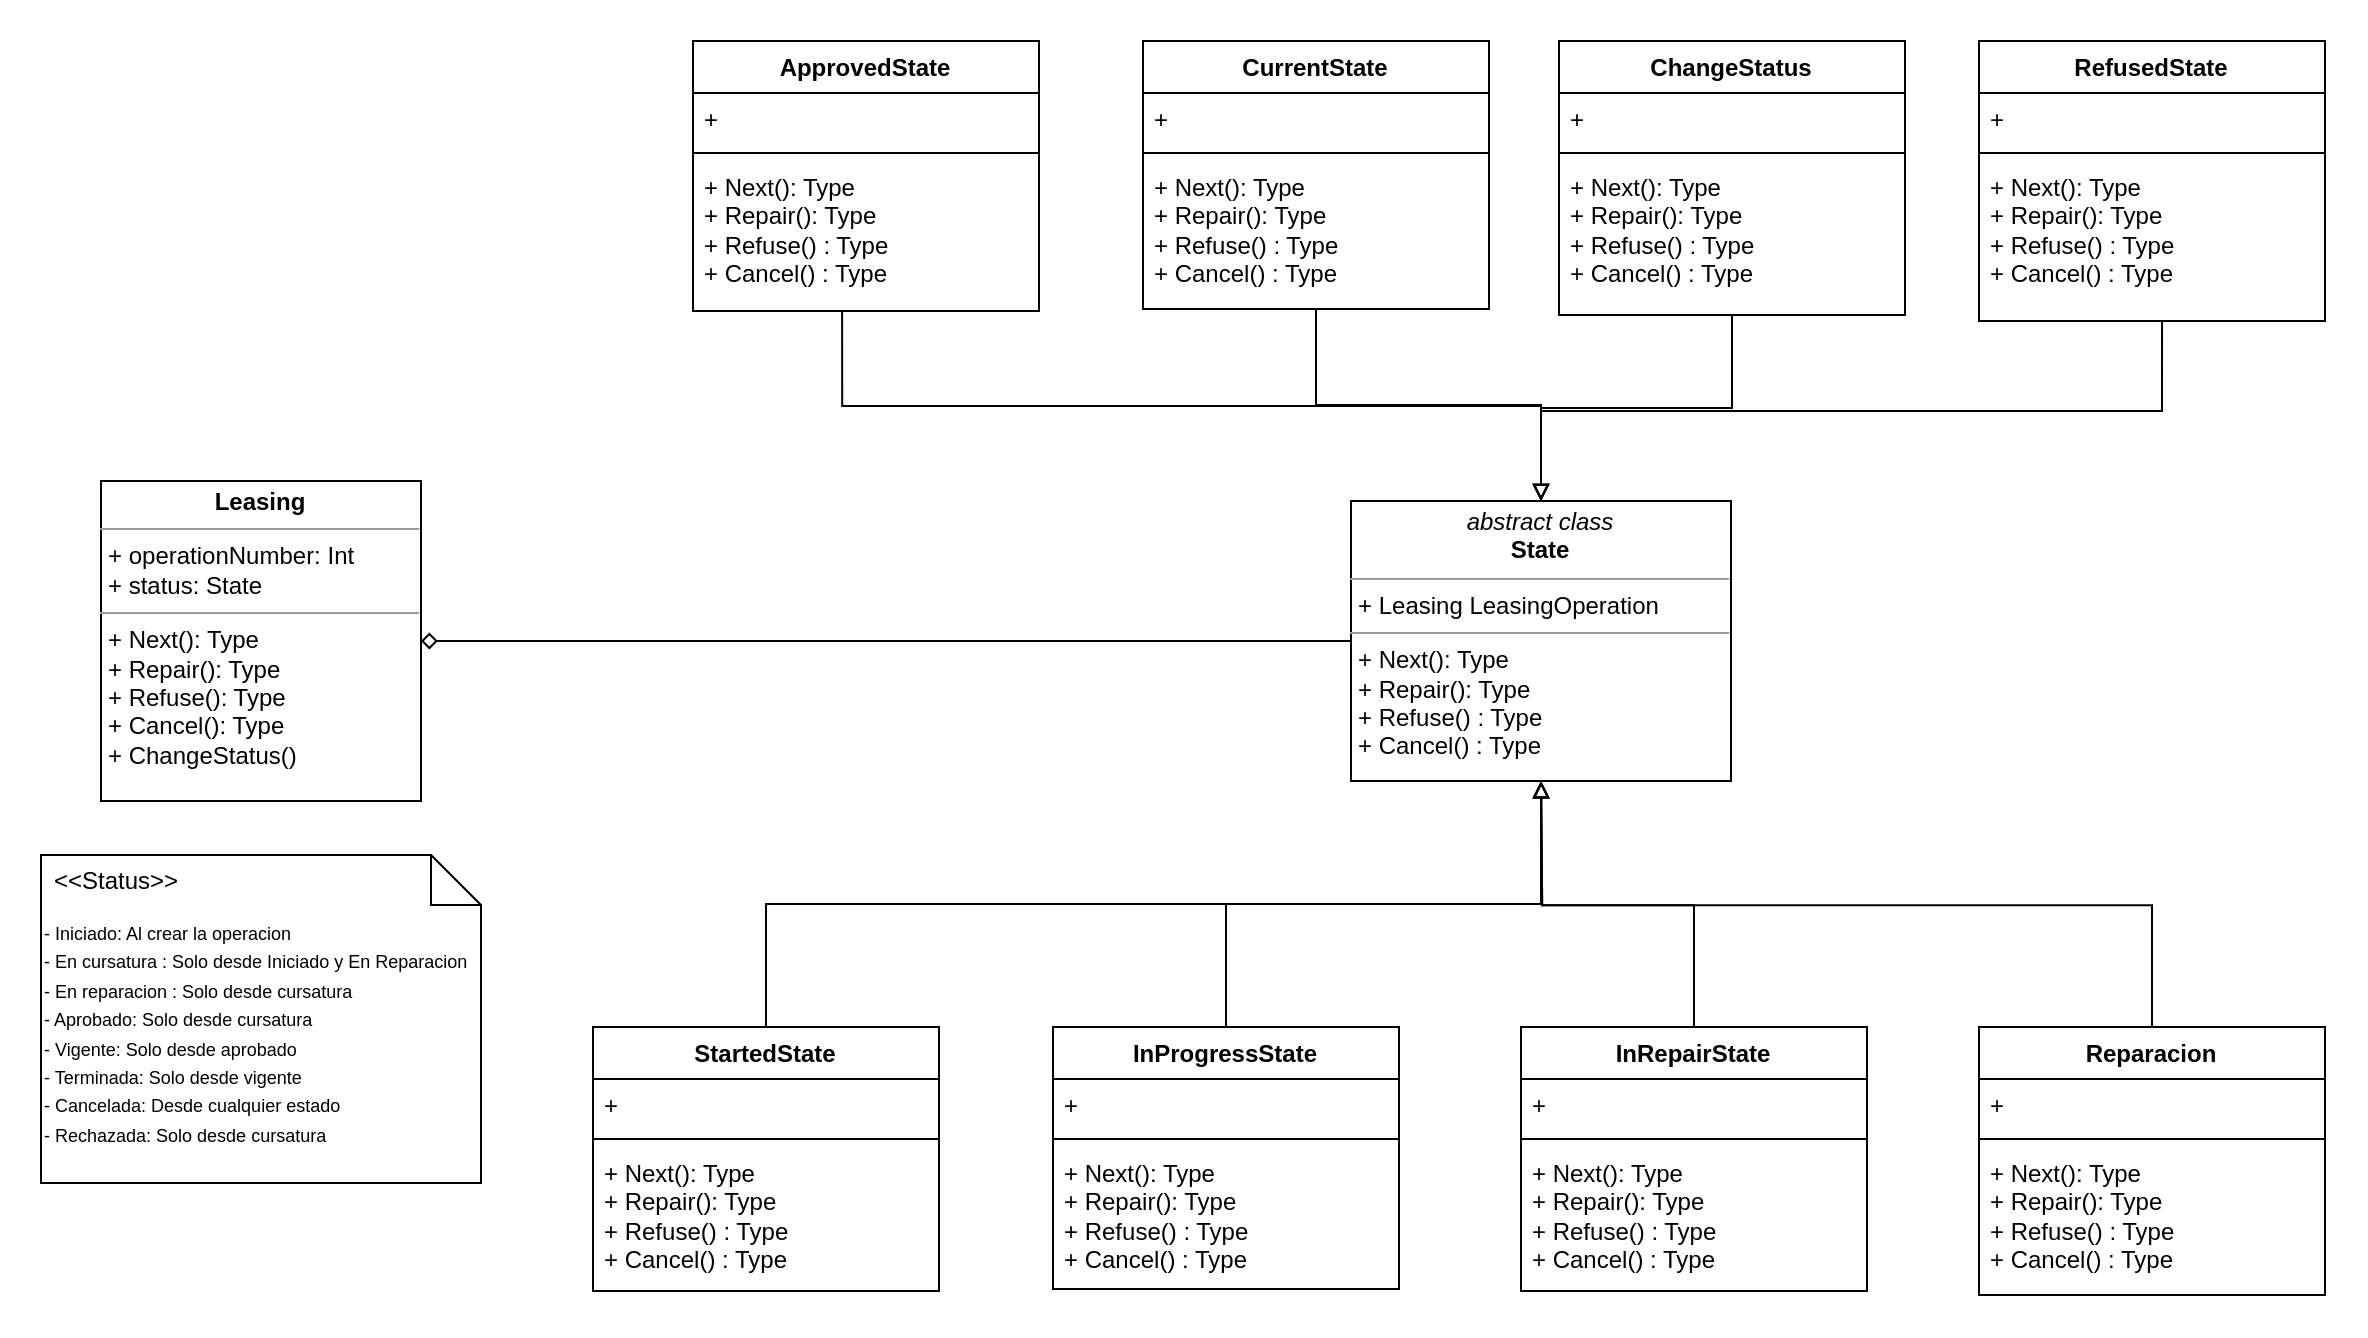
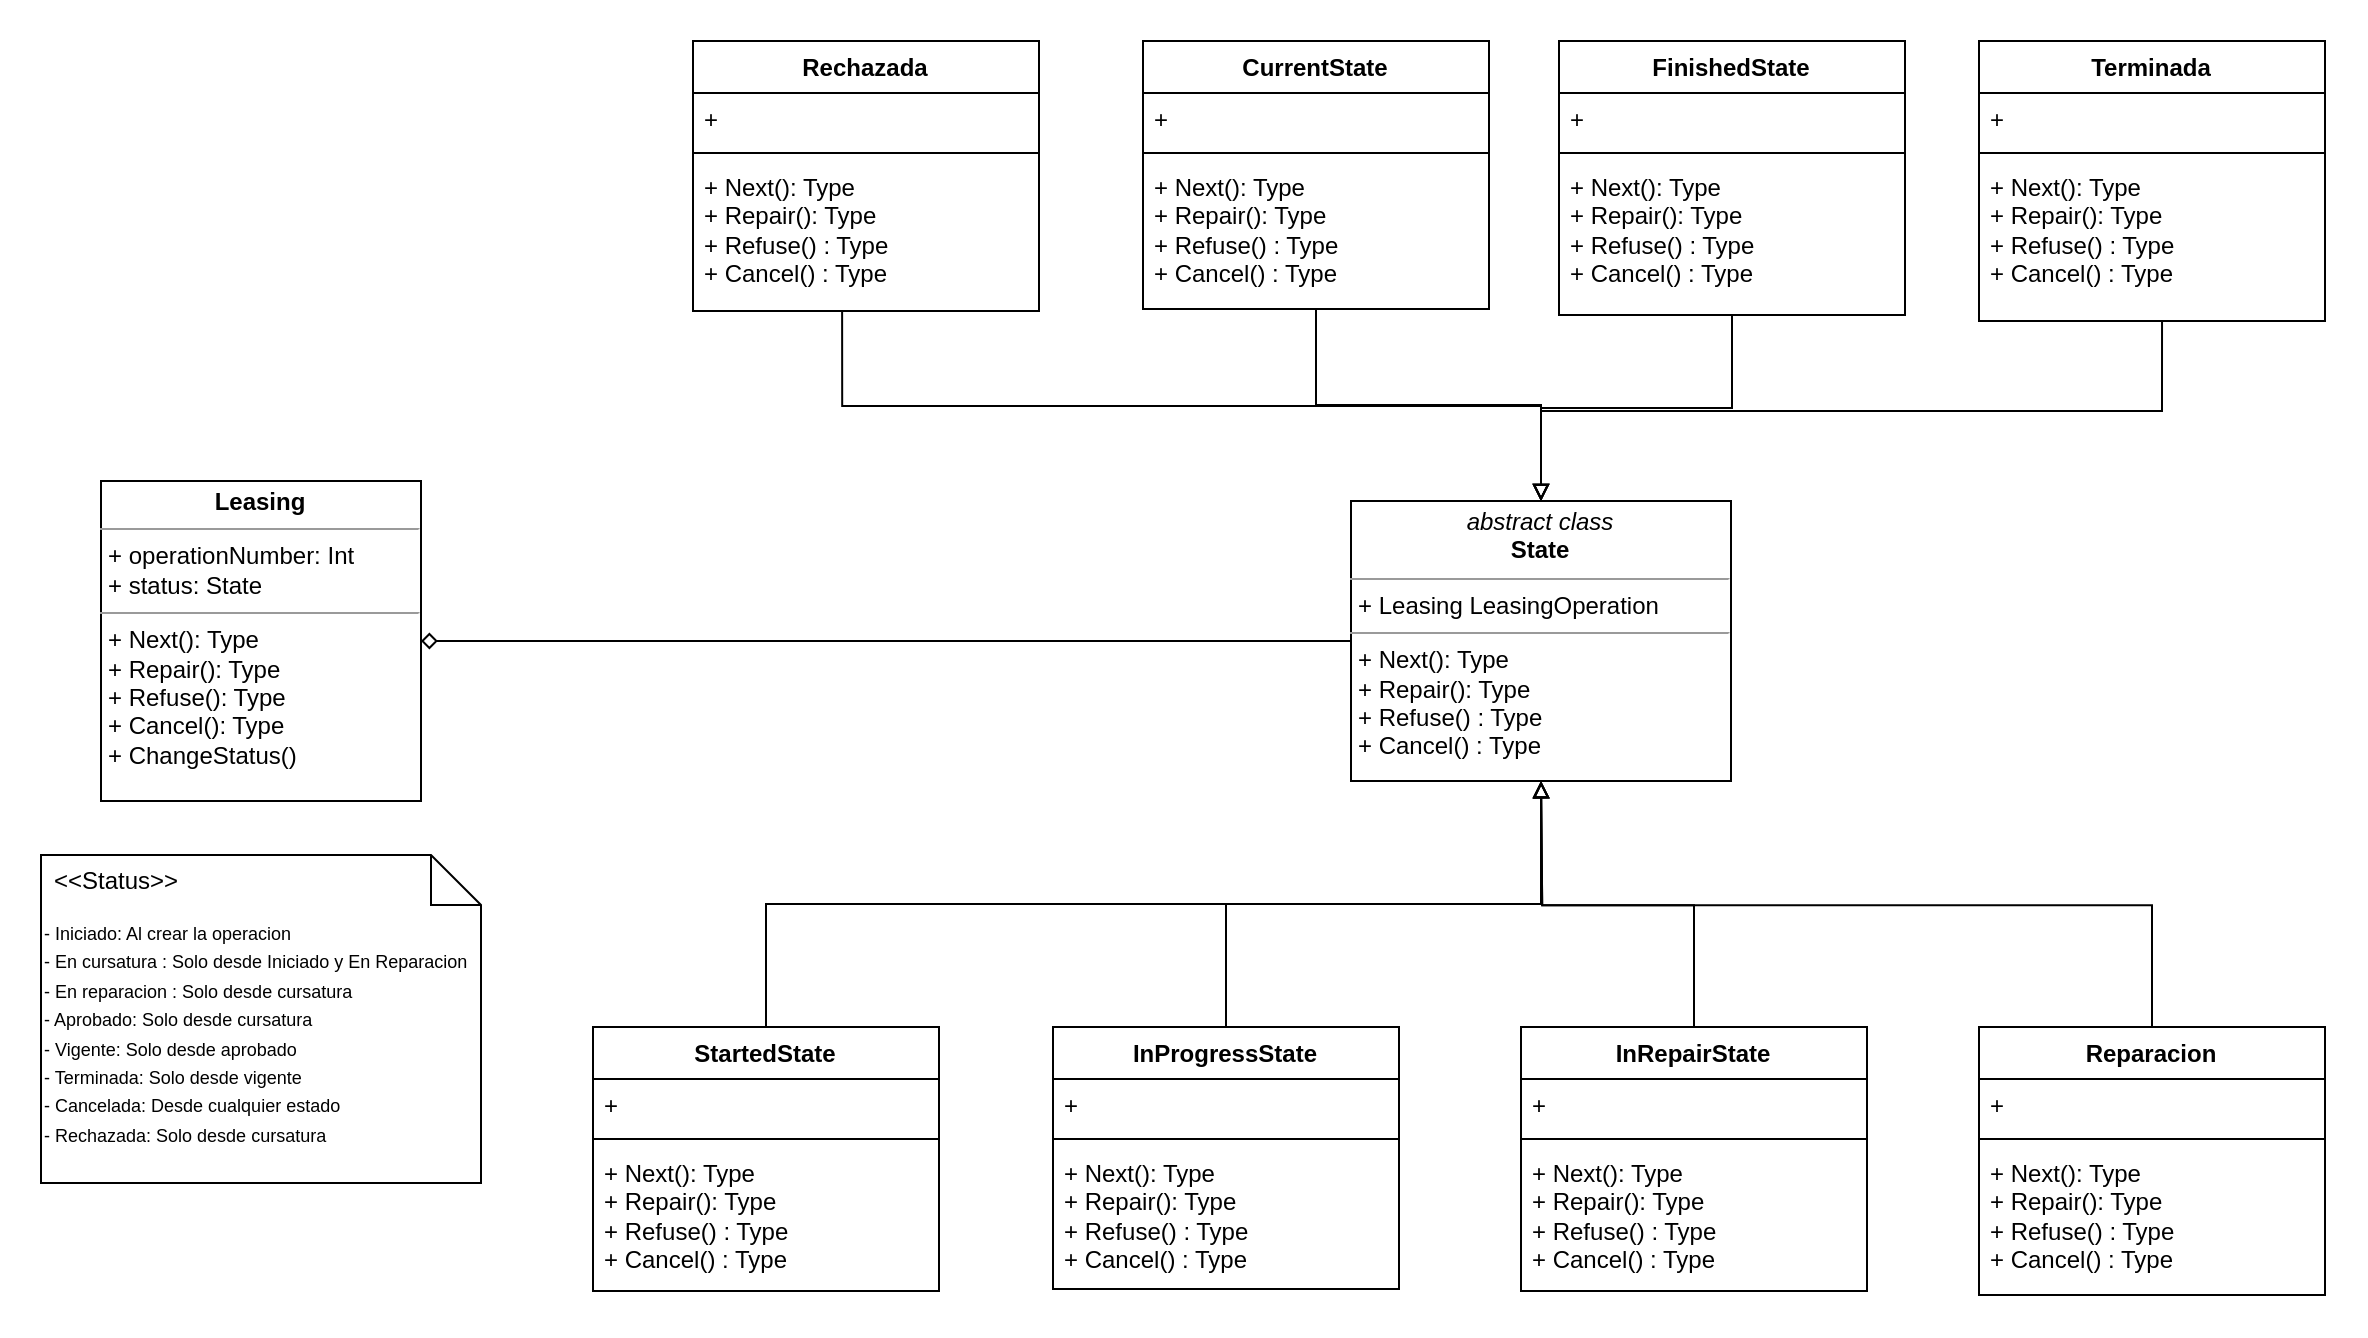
- <mxCell id="23" value="ApprovedState" style="swimlane;fontStyle=1;align=center;verticalAlign=top;childLayout=stackLayout;horizontal=1;startSize=26;horizontalStack=0;resizeParent=1;resizeParentMax=0;resizeLast=0;collapsible=1;marginBottom=0;whiteSpace=wrap;html=1;" vertex="1" parent="1"><mxGeometry x="346" y="20" width="173" height="135" as="geometry" /></mxCell>
+ <mxCell id="23" value="Rechazada" style="swimlane;fontStyle=1;align=center;verticalAlign=top;childLayout=stackLayout;horizontal=1;startSize=26;horizontalStack=0;resizeParent=1;resizeParentMax=0;resizeLast=0;collapsible=1;marginBottom=0;whiteSpace=wrap;html=1;" vertex="1" parent="1"><mxGeometry x="346" y="20" width="173" height="135" as="geometry" /></mxCell>
- <mxCell id="33" value="ChangeStatus" style="swimlane;fontStyle=1;align=center;verticalAlign=top;childLayout=stackLayout;horizontal=1;startSize=26;horizontalStack=0;resizeParent=1;resizeParentMax=0;resizeLast=0;collapsible=1;marginBottom=0;whiteSpace=wrap;html=1;" vertex="1" parent="1"><mxGeometry x="779" y="20" width="173" height="137" as="geometry" /></mxCell>
+ <mxCell id="33" value="FinishedState" style="swimlane;fontStyle=1;align=center;verticalAlign=top;childLayout=stackLayout;horizontal=1;startSize=26;horizontalStack=0;resizeParent=1;resizeParentMax=0;resizeLast=0;collapsible=1;marginBottom=0;whiteSpace=wrap;html=1;" vertex="1" parent="1"><mxGeometry x="779" y="20" width="173" height="137" as="geometry" /></mxCell>
- <mxCell id="38" value="RefusedState" style="swimlane;fontStyle=1;align=center;verticalAlign=top;childLayout=stackLayout;horizontal=1;startSize=26;horizontalStack=0;resizeParent=1;resizeParentMax=0;resizeLast=0;collapsible=1;marginBottom=0;whiteSpace=wrap;html=1;" vertex="1" parent="1"><mxGeometry x="989" y="20" width="173" height="140" as="geometry" /></mxCell>
+ <mxCell id="38" value="Terminada" style="swimlane;fontStyle=1;align=center;verticalAlign=top;childLayout=stackLayout;horizontal=1;startSize=26;horizontalStack=0;resizeParent=1;resizeParentMax=0;resizeLast=0;collapsible=1;marginBottom=0;whiteSpace=wrap;html=1;" vertex="1" parent="1"><mxGeometry x="989" y="20" width="173" height="140" as="geometry" /></mxCell>
